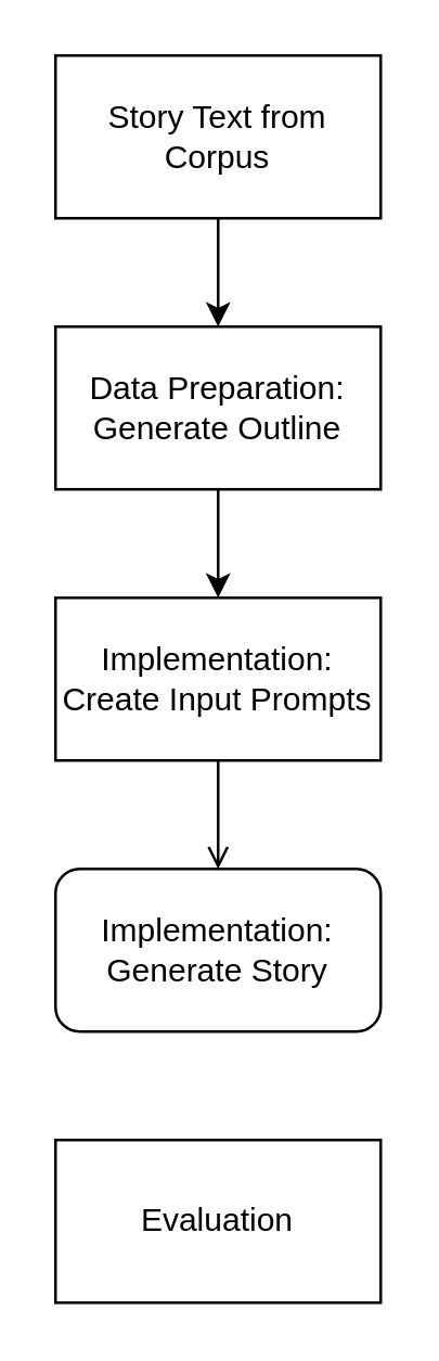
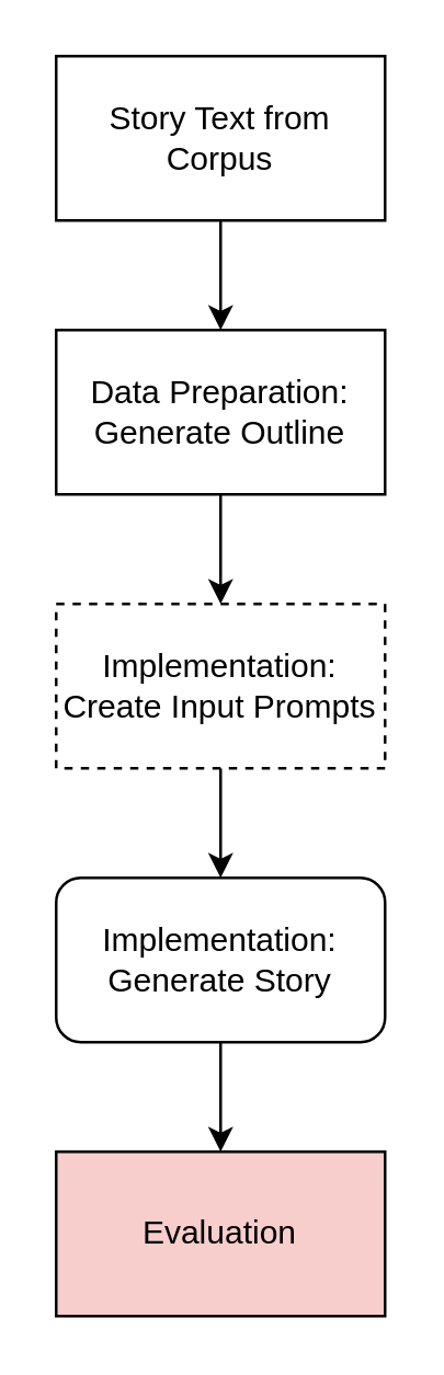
- <mxCell id="7" value="Implementation:&lt;br&gt;Create Input Prompts" style="rounded=0;whiteSpace=wrap;html=1;" vertex="1" parent="1"><mxGeometry x="20" y="220" width="120" height="60" as="geometry" /></mxCell>
+ <mxCell id="7" value="Implementation:&lt;br&gt;Create Input Prompts" style="rounded=0;whiteSpace=wrap;html=1;dashed=1;" vertex="1" parent="1"><mxGeometry x="20" y="220" width="120" height="60" as="geometry" /></mxCell>
- <mxCell id="6" value="" style="edgeStyle=orthogonalEdgeStyle;rounded=0;orthogonalLoop=1;jettySize=auto;html=1;endArrow=open;" edge="1" parent="1" source="7" target="9"><mxGeometry relative="1" as="geometry" /></mxCell>
+ <mxCell id="6" value="" style="edgeStyle=orthogonalEdgeStyle;rounded=0;orthogonalLoop=1;jettySize=auto;html=1;" edge="1" parent="1" source="7" target="9"><mxGeometry relative="1" as="geometry" /></mxCell>
+ <mxCell id="8" value="" style="edgeStyle=orthogonalEdgeStyle;rounded=0;orthogonalLoop=1;jettySize=auto;html=1;" edge="1" parent="1" source="9" target="10"><mxGeometry relative="1" as="geometry" /></mxCell>
- <mxCell id="10" value="Evaluation" style="rounded=0;whiteSpace=wrap;html=1;" vertex="1" parent="1"><mxGeometry x="20" y="420" width="120" height="60" as="geometry" /></mxCell>
+ <mxCell id="10" value="Evaluation" style="rounded=0;whiteSpace=wrap;html=1;fillColor=#f8cecc;" vertex="1" parent="1"><mxGeometry x="20" y="420" width="120" height="60" as="geometry" /></mxCell>
